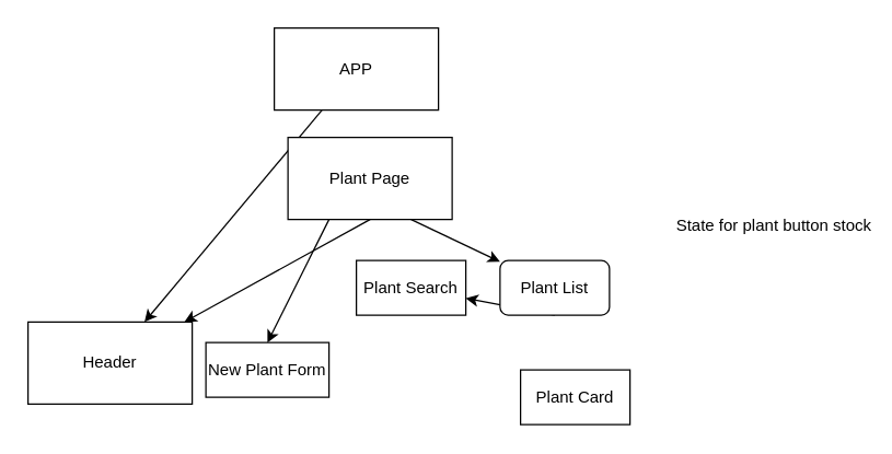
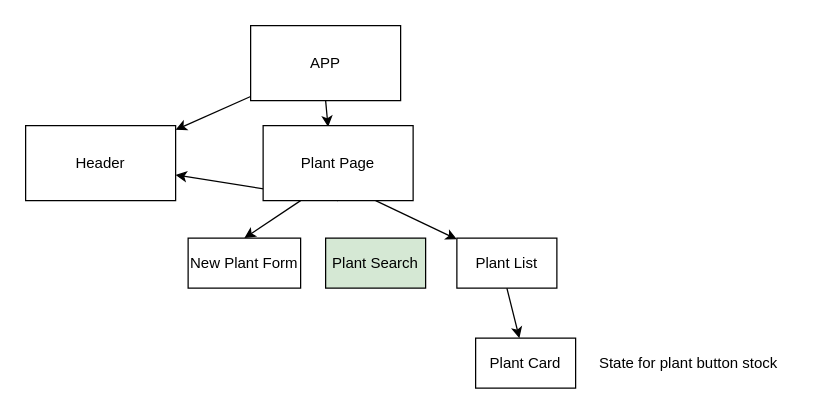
+ <mxCell id="2" style="edgeStyle=none;html=1;exitX=0.5;exitY=1;exitDx=0;exitDy=0;entryX=0.433;entryY=0.017;entryDx=0;entryDy=0;entryPerimeter=0;" edge="1" parent="1" source="4" target="10"><mxGeometry relative="1" as="geometry" /></mxCell>
- <mxCell id="15" value="State for plant button stock" style="text;html=1;align=center;verticalAlign=middle;resizable=0;points=[];autosize=1;strokeColor=none;fillColor=none;" vertex="1" parent="1"><mxGeometry x="485" y="155" width="160" height="20" as="geometry" /></mxCell>
+ <mxCell id="15" value="State for plant button stock" style="text;html=1;align=center;verticalAlign=middle;resizable=0;points=[];autosize=1;strokeColor=none;fillColor=none;" vertex="1" parent="1"><mxGeometry x="470" y="280" width="160" height="20" as="geometry" /></mxCell>
- <mxCell id="12" value="Plant Search" style="rounded=0;whiteSpace=wrap;html=1;" vertex="1" parent="1"><mxGeometry x="260" y="190" width="80" height="40" as="geometry" /></mxCell>
+ <mxCell id="12" value="Plant Search" style="rounded=0;whiteSpace=wrap;html=1;fillColor=#d5e8d4;" vertex="1" parent="1"><mxGeometry x="260" y="190" width="80" height="40" as="geometry" /></mxCell>
- <mxCell id="13" value="Plant List" style="whiteSpace=wrap;html=1;rounded=1;" vertex="1" parent="1"><mxGeometry x="365" y="190" width="80" height="40" as="geometry" /></mxCell>
+ <mxCell id="13" value="Plant List" style="rounded=0;whiteSpace=wrap;html=1;" vertex="1" parent="1"><mxGeometry x="365" y="190" width="80" height="40" as="geometry" /></mxCell>
- <mxCell id="9" style="edgeStyle=none;html=1;exitX=0.5;exitY=1;exitDx=0;exitDy=0;" edge="1" parent="1" source="13" target="12"><mxGeometry relative="1" as="geometry" /></mxCell>
+ <mxCell id="9" style="edgeStyle=none;html=1;exitX=0.5;exitY=1;exitDx=0;exitDy=0;" edge="1" parent="1" source="13" target="14"><mxGeometry relative="1" as="geometry" /></mxCell>
- <mxCell id="5" value="Header" style="rounded=0;whiteSpace=wrap;html=1;" vertex="1" parent="1"><mxGeometry x="20" y="235" width="120" height="60" as="geometry" /></mxCell>
+ <mxCell id="5" value="Header" style="rounded=0;whiteSpace=wrap;html=1;" vertex="1" parent="1"><mxGeometry x="20" y="100" width="120" height="60" as="geometry" /></mxCell>
- <mxCell id="11" value="New Plant Form" style="rounded=0;whiteSpace=wrap;html=1;" vertex="1" parent="1"><mxGeometry x="150" y="250" width="90" height="40" as="geometry" /></mxCell>
+ <mxCell id="11" value="New Plant Form" style="rounded=0;whiteSpace=wrap;html=1;" vertex="1" parent="1"><mxGeometry x="150" y="190" width="90" height="40" as="geometry" /></mxCell>
